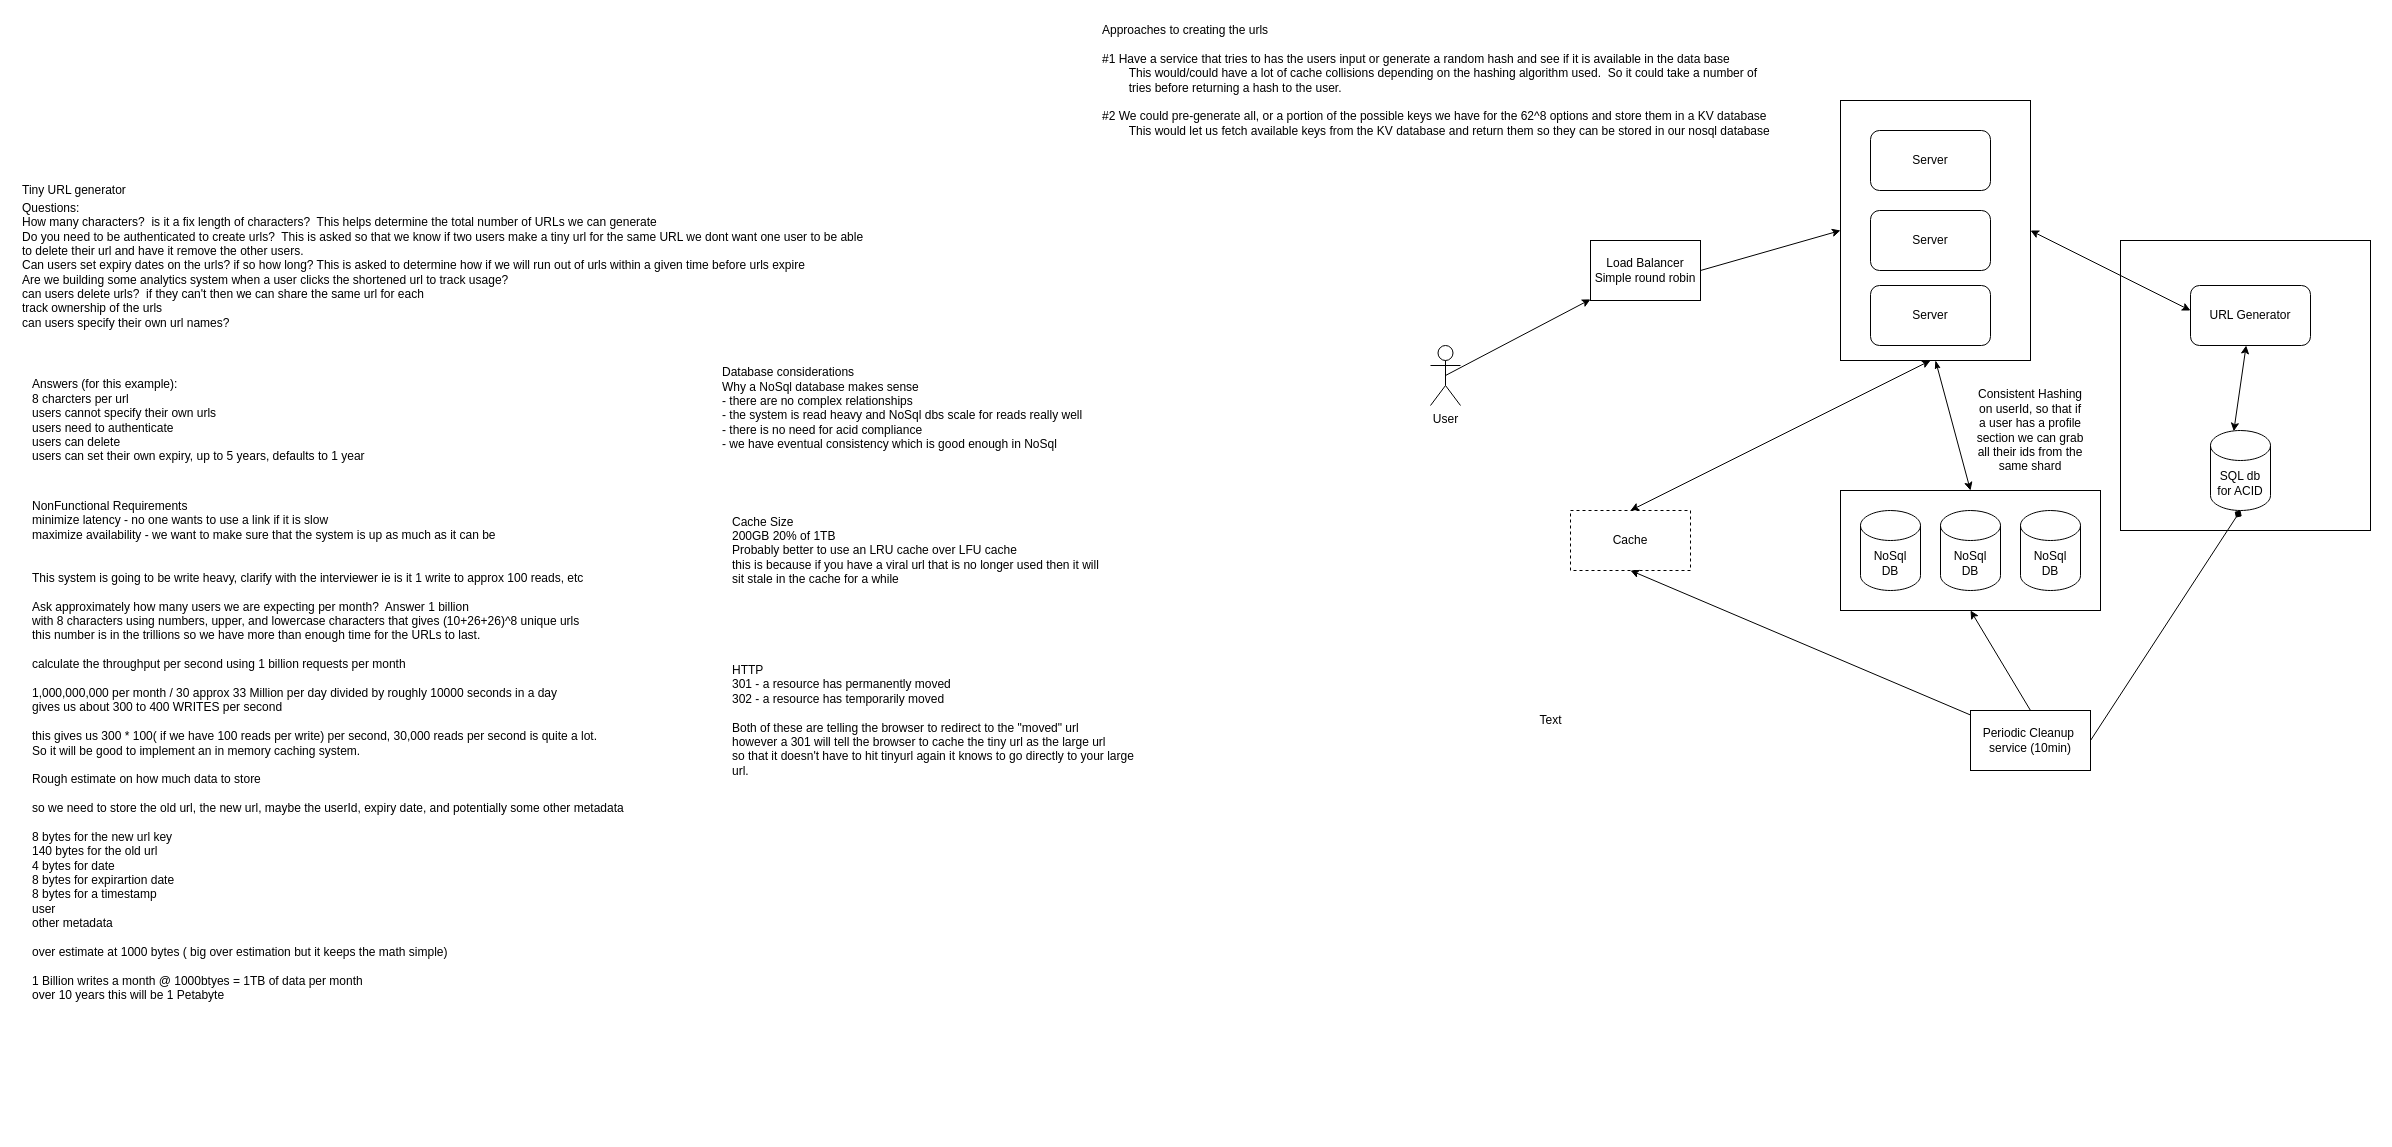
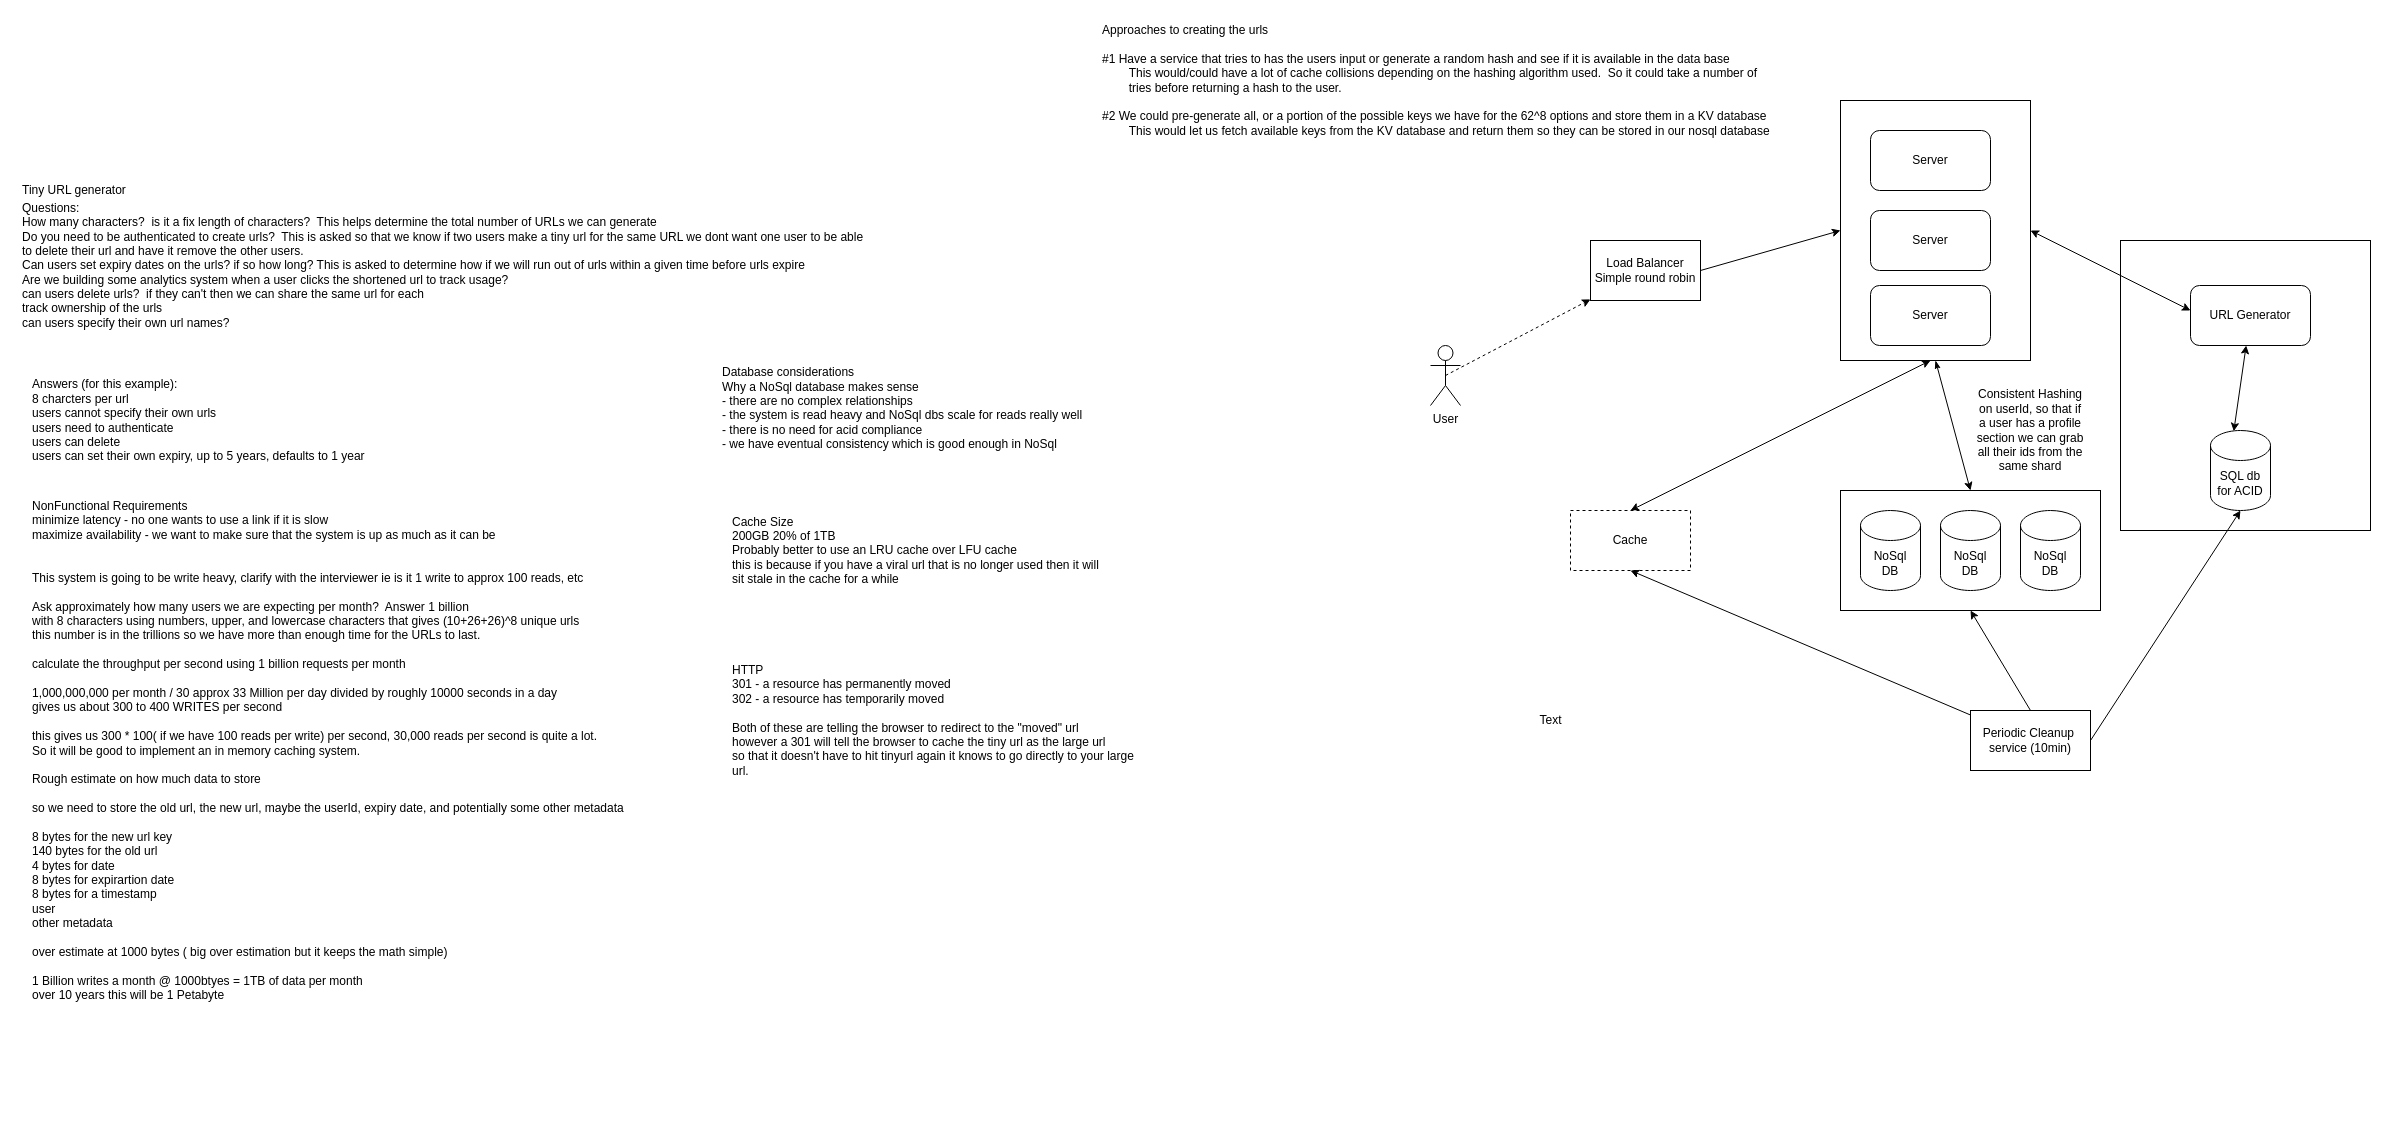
- <mxCell id="13" style="edgeStyle=none;html=1;exitX=0.5;exitY=0.5;exitDx=0;exitDy=0;exitPerimeter=0;" edge="1" parent="1" source="14" target="28"><mxGeometry relative="1" as="geometry"><mxPoint x="1700" as="targetPoint" y="370" /></mxGeometry></mxCell>
+ <mxCell id="13" style="edgeStyle=none;html=1;exitX=0.5;exitY=0.5;exitDx=0;exitDy=0;exitPerimeter=0;dashed=1;" edge="1" parent="1" source="14" target="28"><mxGeometry relative="1" as="geometry"><mxPoint x="1700" as="targetPoint" y="370" /></mxGeometry></mxCell>
- <mxCell id="24" style="edgeStyle=none;html=1;exitX=1;exitY=0.5;exitDx=0;exitDy=0;entryX=0.5;entryY=1;entryDx=0;entryDy=0;entryPerimeter=0;startArrow=none;startFill=0;endArrow=diamond;" edge="1" parent="1" source="26" target="20"><mxGeometry relative="1" as="geometry" /></mxCell>
+ <mxCell id="24" style="edgeStyle=none;html=1;exitX=1;exitY=0.5;exitDx=0;exitDy=0;entryX=0.5;entryY=1;entryDx=0;entryDy=0;entryPerimeter=0;startArrow=none;startFill=0;" edge="1" parent="1" source="26" target="20"><mxGeometry relative="1" as="geometry" /></mxCell>
